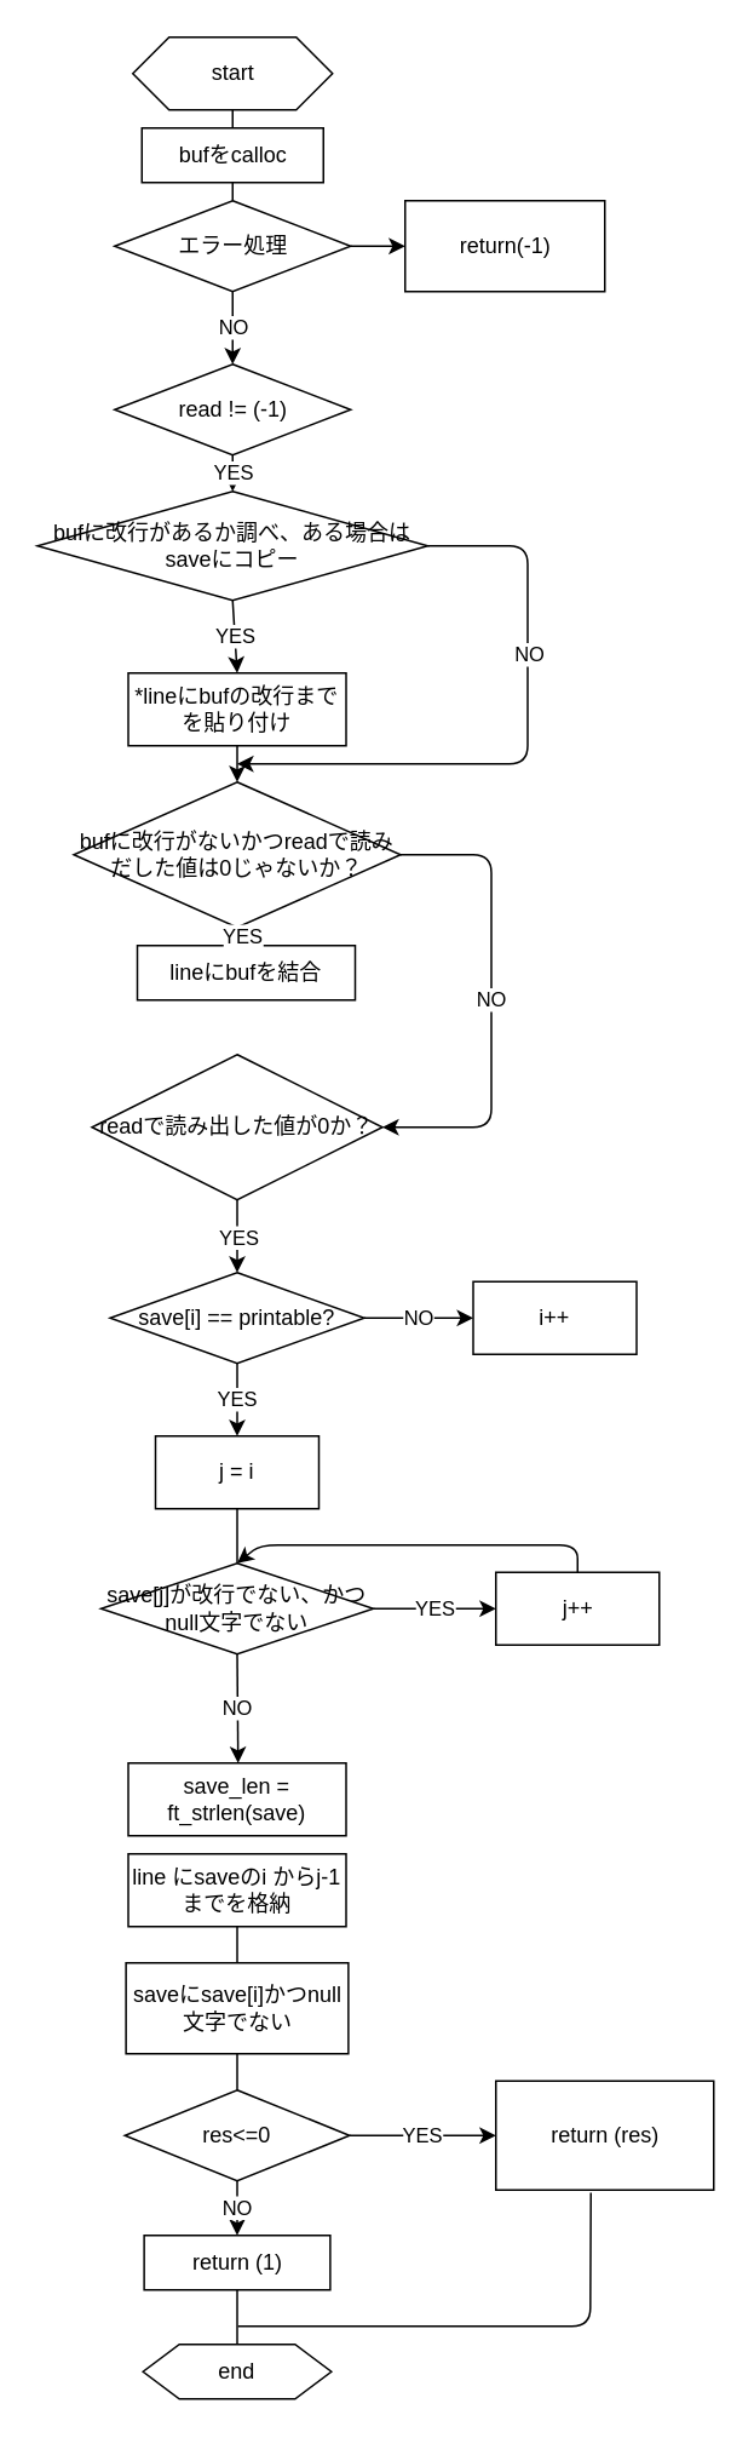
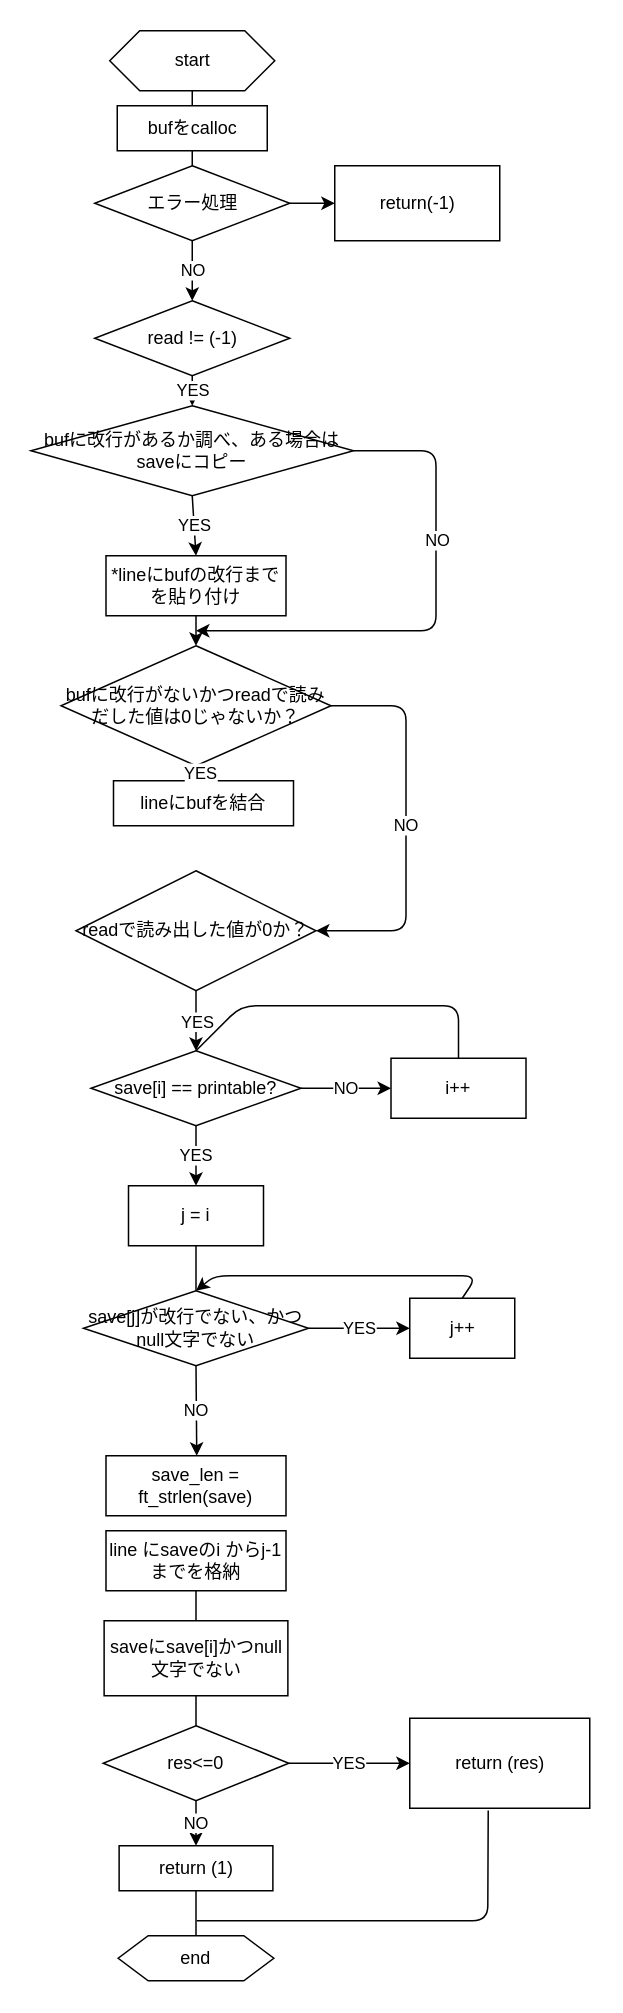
+ <mxCell id="26" value="" style="endArrow=none;html=1;entryX=0.5;entryY=0;entryDx=0;entryDy=0;exitX=0.5;exitY=0;exitDx=0;exitDy=0;" parent="1" source="23" target="25" edge="1"><mxGeometry width="50" height="50" relative="1" as="geometry"><mxPoint x="150" y="630" as="sourcePoint" /><mxPoint x="200" y="580" as="targetPoint" /><Array as="points"><mxPoint x="160" y="670" /><mxPoint x="305" y="670" /></Array></mxGeometry></mxCell>
- <mxCell id="32" value="j++" style="rounded=0;whiteSpace=wrap;html=1;" parent="1" vertex="1"><mxGeometry x="272.5" y="865" width="90" height="40" as="geometry" /></mxCell>
+ <mxCell id="32" value="j++" style="rounded=0;whiteSpace=wrap;html=1;" parent="1" vertex="1"><mxGeometry x="272.5" y="865" width="70" height="40" as="geometry" /></mxCell>
